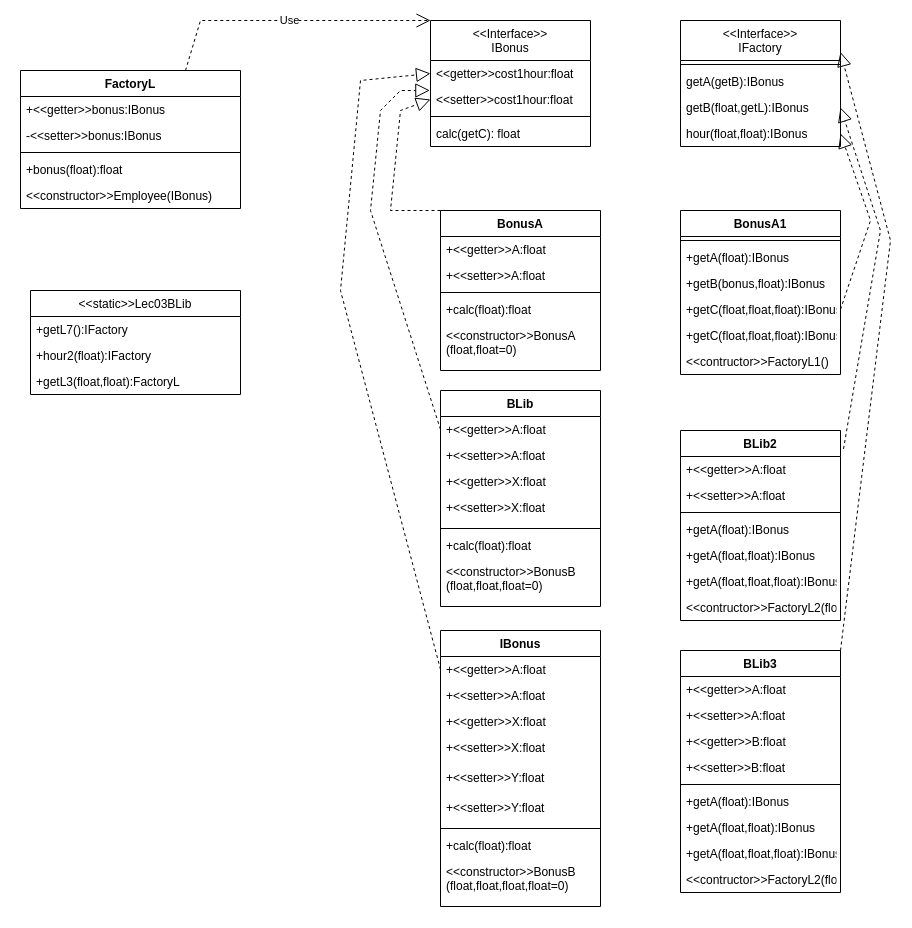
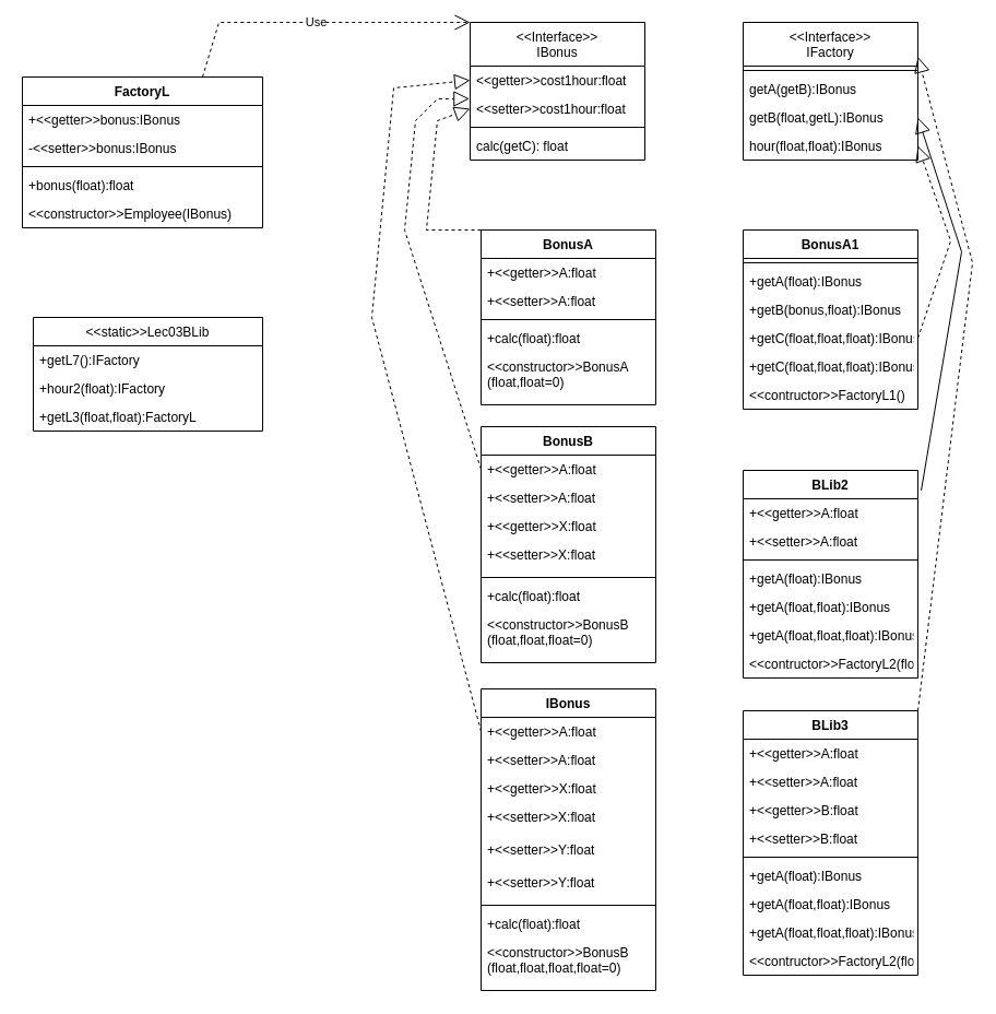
- <mxCell id="75" value="" style="endArrow=block;dashed=1;endFill=0;endSize=12;html=1;rounded=0;exitX=1.019;exitY=0.097;exitDx=0;exitDy=0;entryX=1;entryY=0.5;entryDx=0;entryDy=0;exitPerimeter=0;" edge="1" parent="1" source="19" target="10"><mxGeometry width="160" relative="1" as="geometry"><mxPoint x="850" y="319" as="sourcePoint" /><mxPoint x="850" y="143" as="targetPoint" /><Array as="points"><mxPoint x="880" y="230" /></Array></mxGeometry></mxCell>
+ <mxCell id="75" value="" style="endArrow=block;dashed=0;endFill=0;endSize=12;html=1;rounded=0;exitX=1.019;exitY=0.097;exitDx=0;exitDy=0;entryX=1;entryY=0.5;entryDx=0;entryDy=0;exitPerimeter=0;" edge="1" parent="1" source="19" target="10"><mxGeometry width="160" relative="1" as="geometry"><mxPoint x="850" y="319" as="sourcePoint" /><mxPoint x="850" y="143" as="targetPoint" /><Array as="points"><mxPoint x="880" y="230" /></Array></mxGeometry></mxCell>
- <mxCell id="43" value="BLib" style="swimlane;fontStyle=1;align=center;verticalAlign=top;childLayout=stackLayout;horizontal=1;startSize=26;horizontalStack=0;resizeParent=1;resizeParentMax=0;resizeLast=0;collapsible=1;marginBottom=0;" vertex="1" parent="1"><mxGeometry x="440" y="390" width="160" height="216" as="geometry" /></mxCell>
+ <mxCell id="43" value="BonusB" style="swimlane;fontStyle=1;align=center;verticalAlign=top;childLayout=stackLayout;horizontal=1;startSize=26;horizontalStack=0;resizeParent=1;resizeParentMax=0;resizeLast=0;collapsible=1;marginBottom=0;" vertex="1" parent="1"><mxGeometry x="440" y="390" width="160" height="216" as="geometry" /></mxCell>
